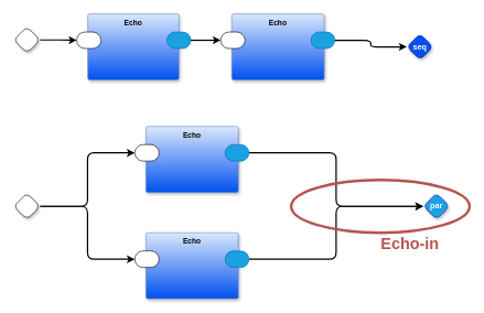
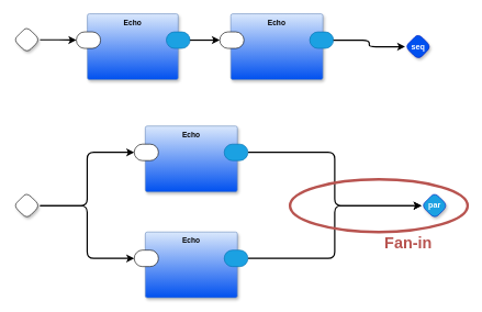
- <mxCell id="26" value="Echo-in" style="rounded=0;whiteSpace=wrap;html=1;fillColor=none;strokeColor=none;fontColor=#B85450;fontStyle=1;fontSize=24;" vertex="1" parent="1"><mxGeometry x="560" y="340" width="120" height="60" as="geometry" /></mxCell>
+ <mxCell id="26" value="Fan-in" style="rounded=0;whiteSpace=wrap;html=1;fillColor=none;strokeColor=none;fontColor=#B85450;fontStyle=1;fontSize=24;" vertex="1" parent="1"><mxGeometry x="560" y="340" width="120" height="60" as="geometry" /></mxCell>
